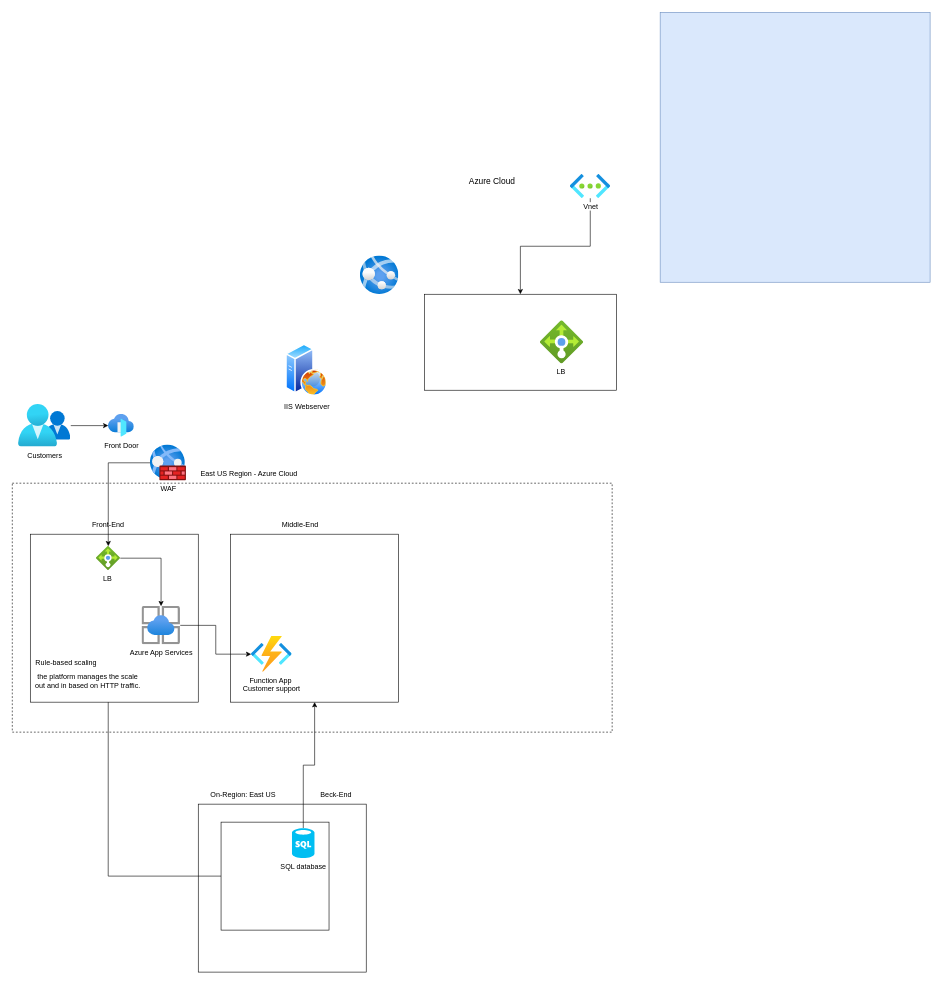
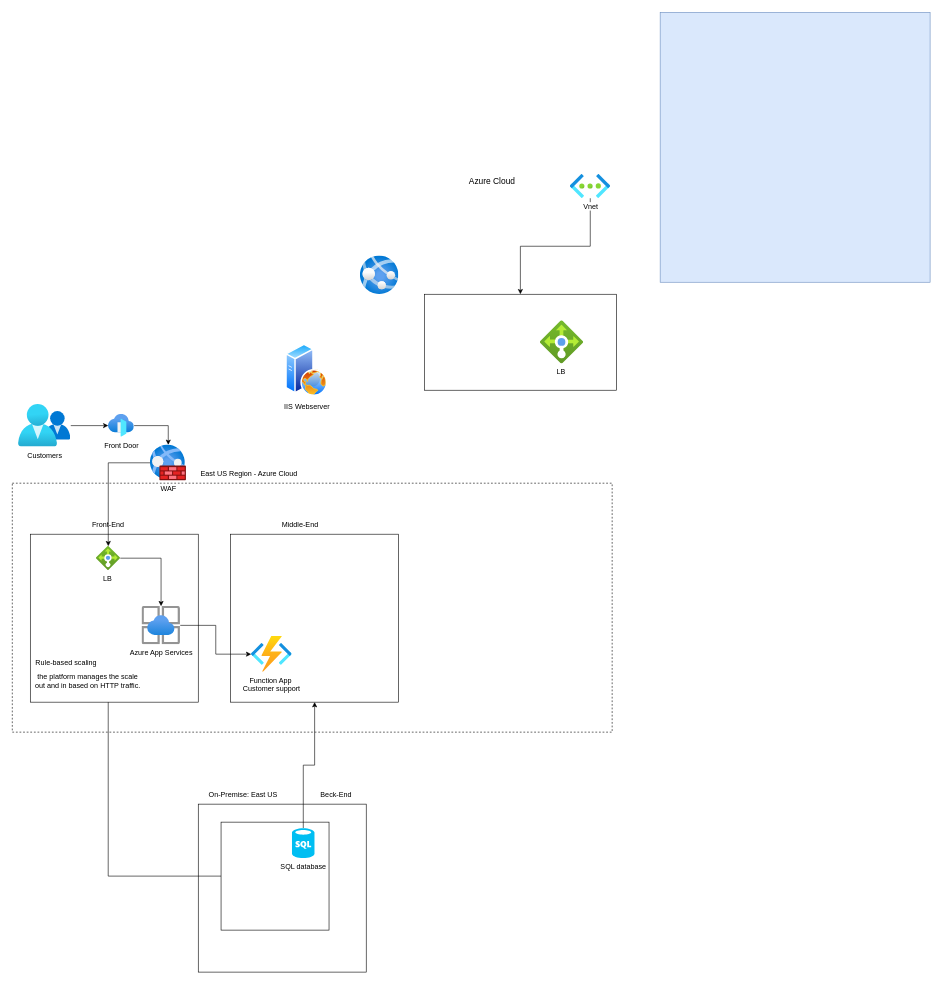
+ <mxCell id="22" style="edgeStyle=orthogonalEdgeStyle;rounded=0;orthogonalLoop=1;jettySize=auto;html=1;" edge="1" parent="1" source="23" target="20"><mxGeometry relative="1" as="geometry" /></mxCell>
- <mxCell id="18" value="On-Region: East US" style="text;html=1;strokeColor=none;fillColor=none;align=center;verticalAlign=middle;whiteSpace=wrap;rounded=0;" vertex="1" parent="1"><mxGeometry x="300" y="1300" width="210" height="50" as="geometry" /></mxCell>
+ <mxCell id="18" value="On-Premise: East US" style="text;html=1;strokeColor=none;fillColor=none;align=center;verticalAlign=middle;whiteSpace=wrap;rounded=0;" vertex="1" parent="1"><mxGeometry x="300" y="1300" width="210" height="50" as="geometry" /></mxCell>
